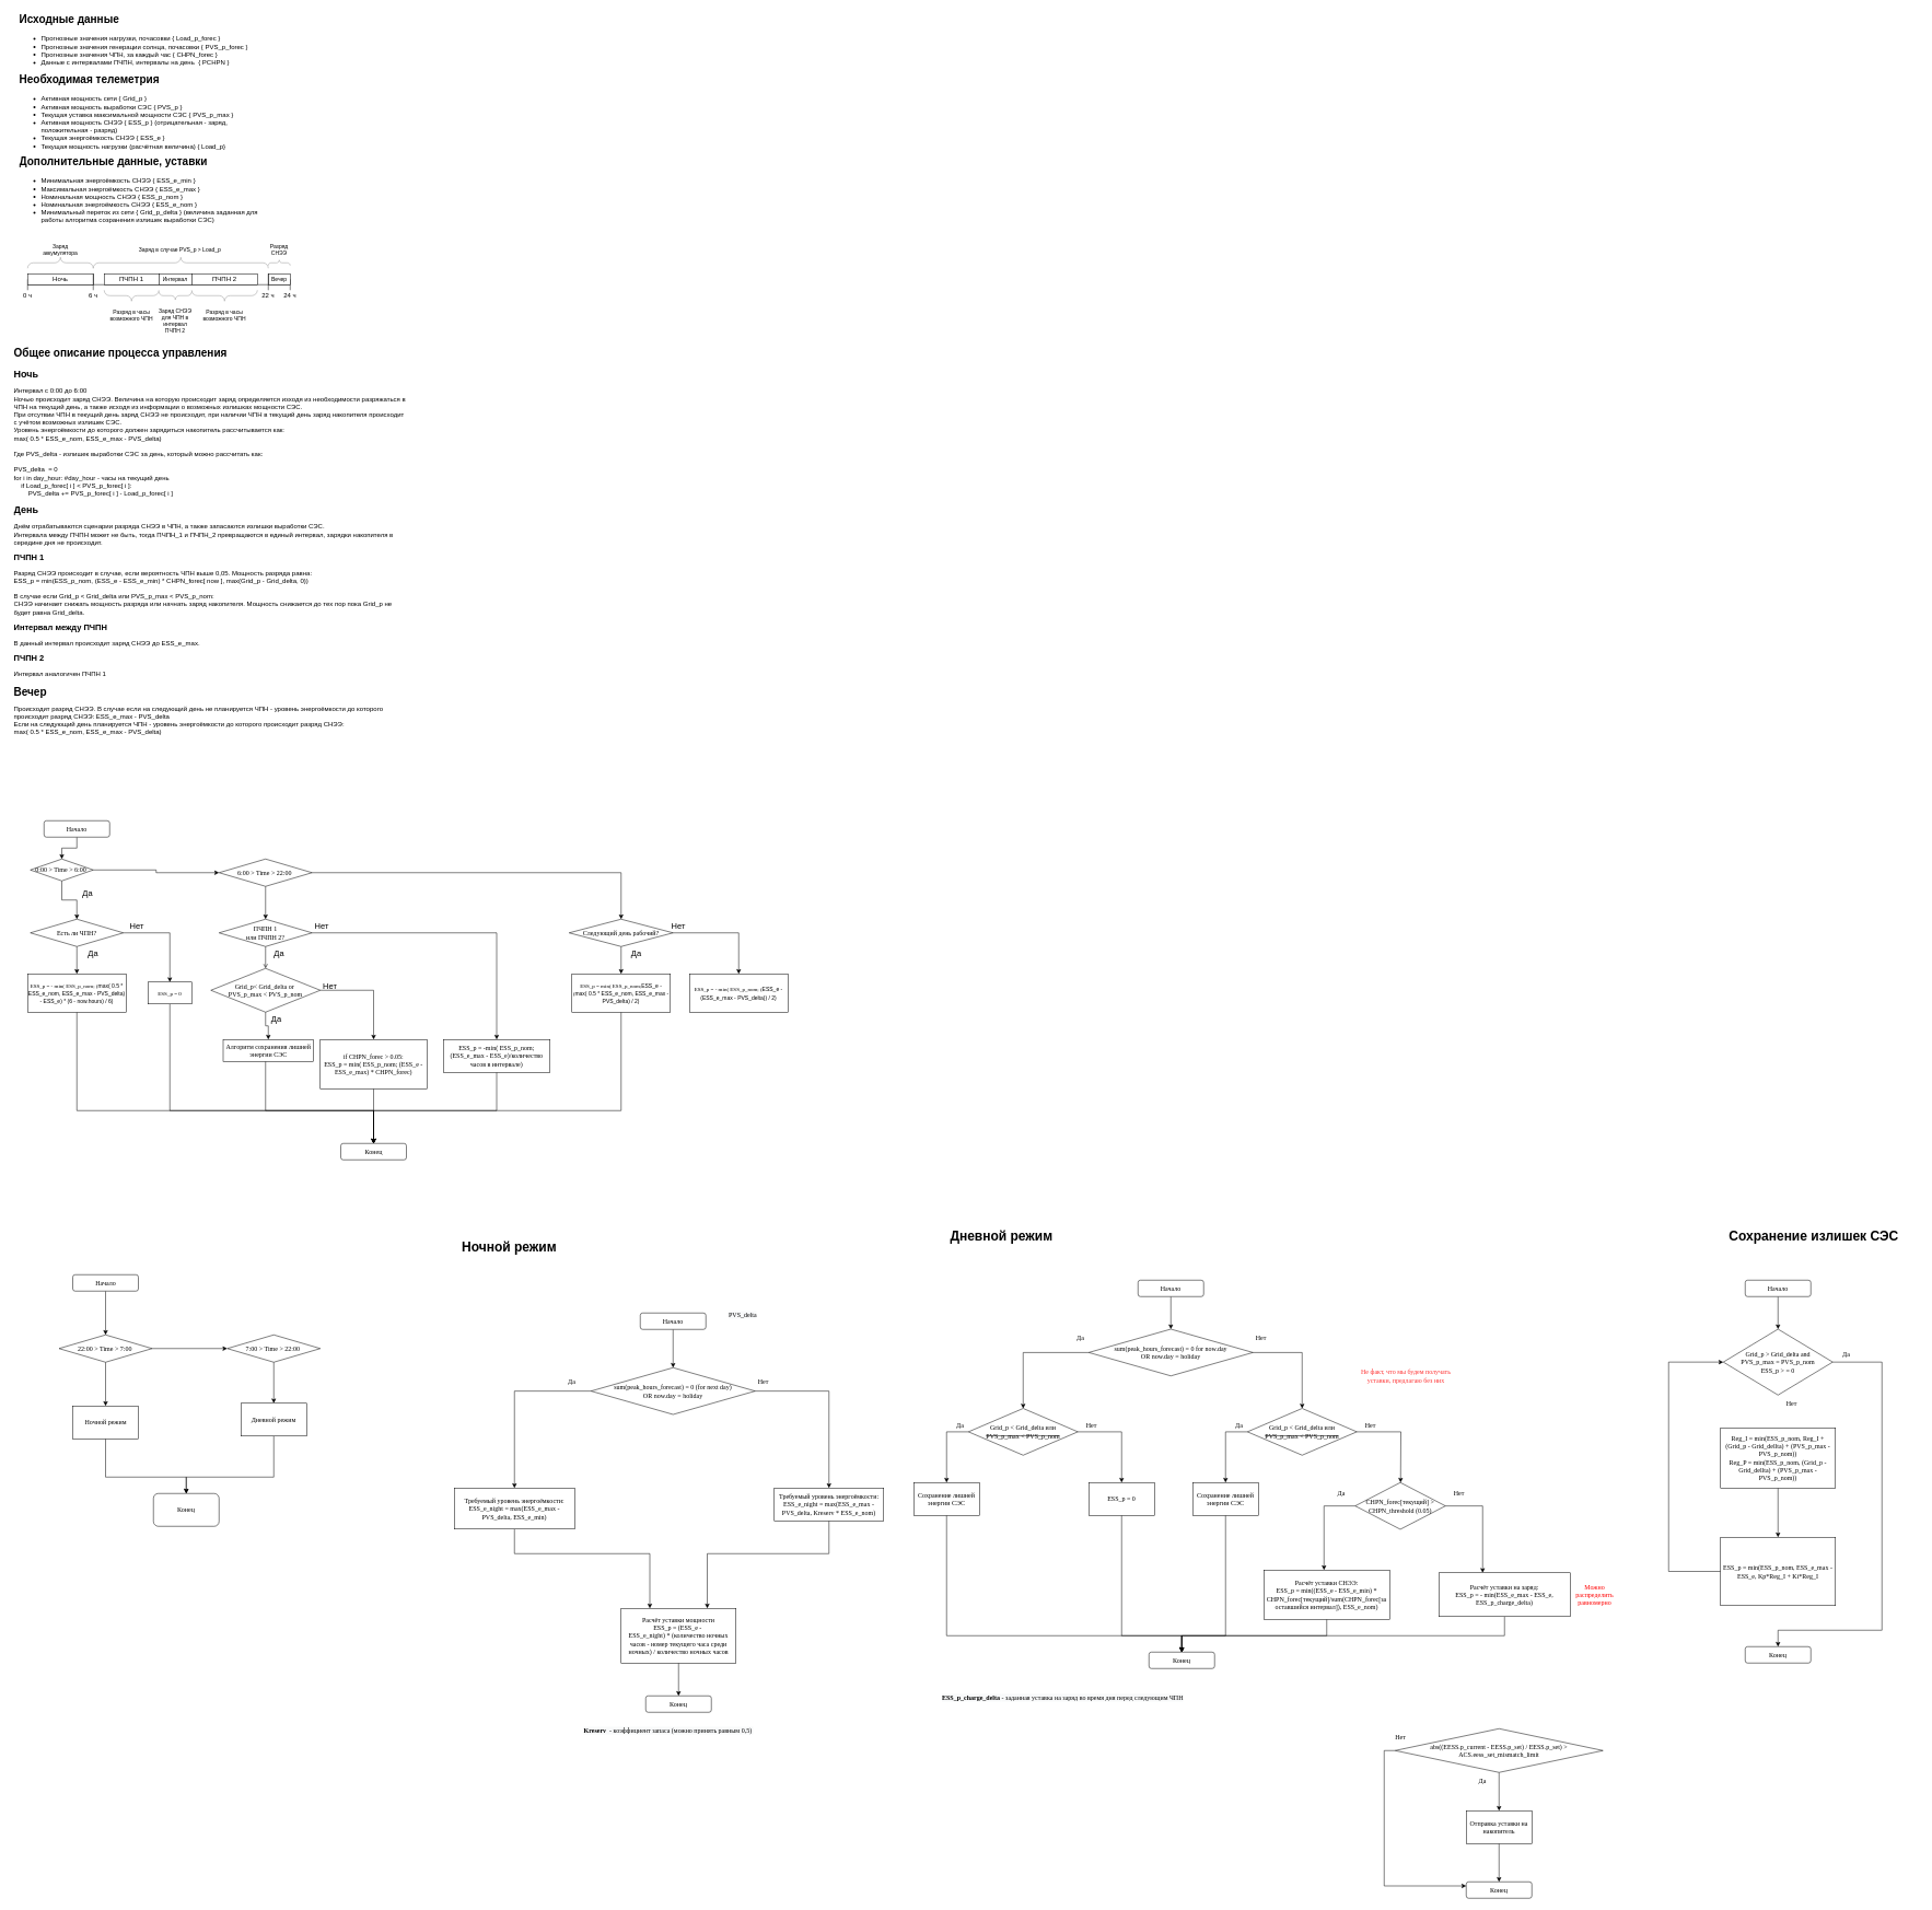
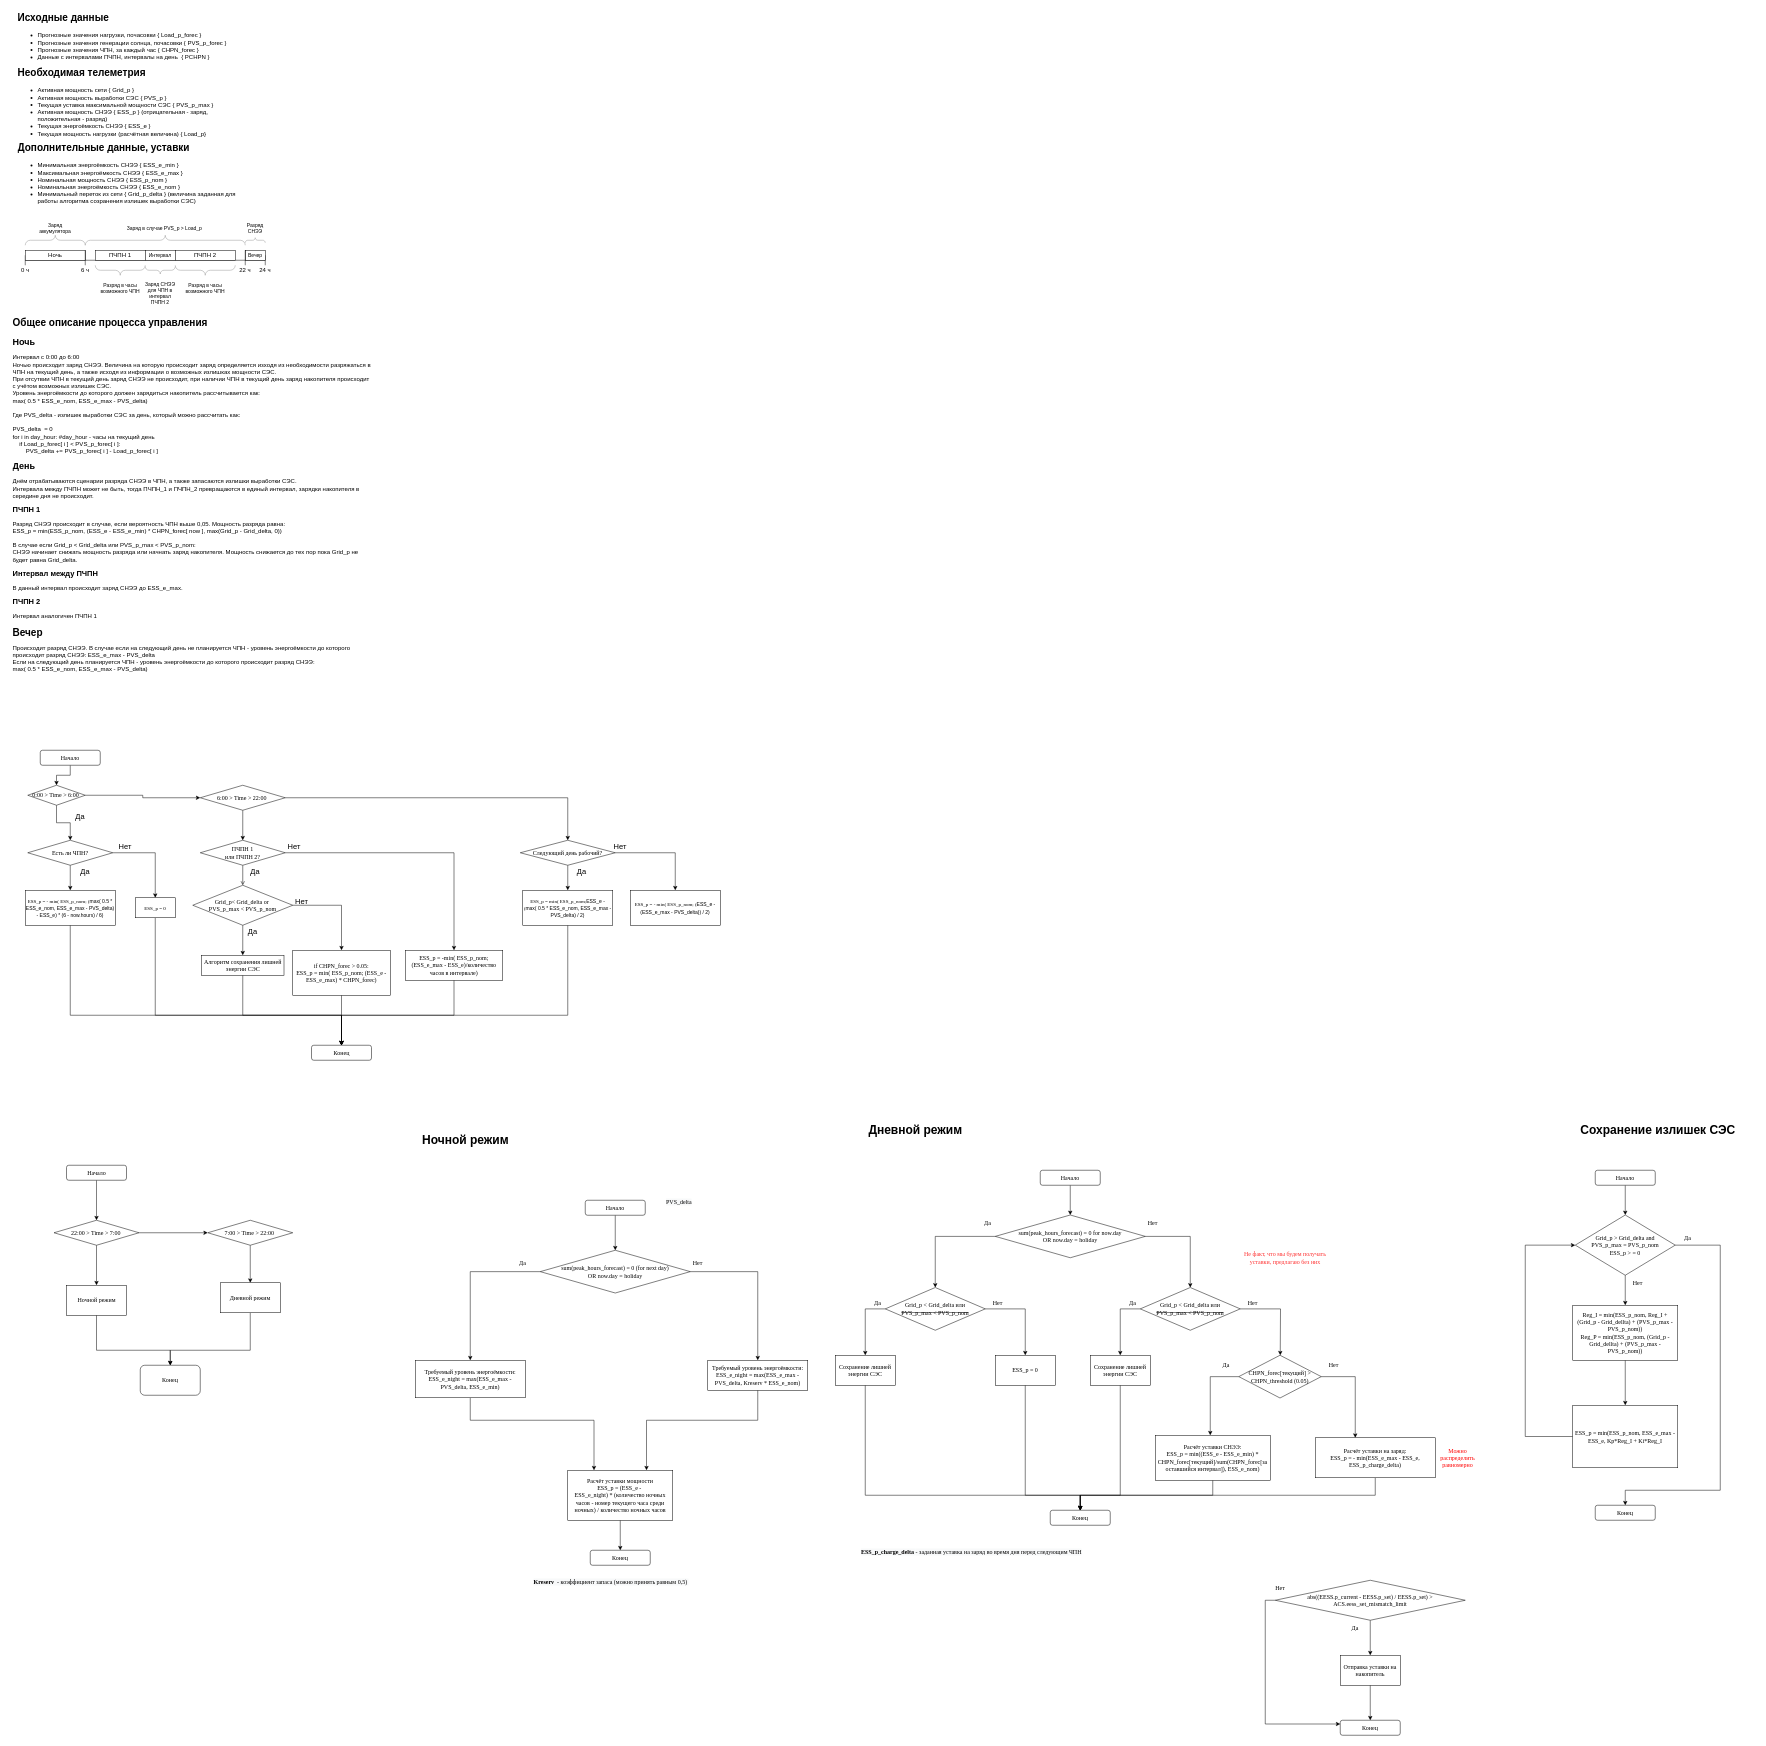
- <mxCell id="59" value="Алгоритм сохранения лишней энергии СЭС" style="whiteSpace=wrap;html=1;fontFamily=Times New Roman;" parent="1" vertex="1"><mxGeometry x="407.5" y="1900" width="165" height="40" as="geometry" /></mxCell>
+ <mxCell id="59" value="Алгоритм сохранения лишней энергии СЭС" style="whiteSpace=wrap;html=1;fontFamily=Times New Roman;" parent="1" vertex="1"><mxGeometry x="402.5" y="1910" width="165" height="40" as="geometry" /></mxCell>
+ <mxCell id="136" value="" style="edgeStyle=orthogonalEdgeStyle;rounded=0;orthogonalLoop=1;jettySize=auto;html=1;" parent="1" source="138" target="142" edge="1"><mxGeometry relative="1" as="geometry" /></mxCell>
